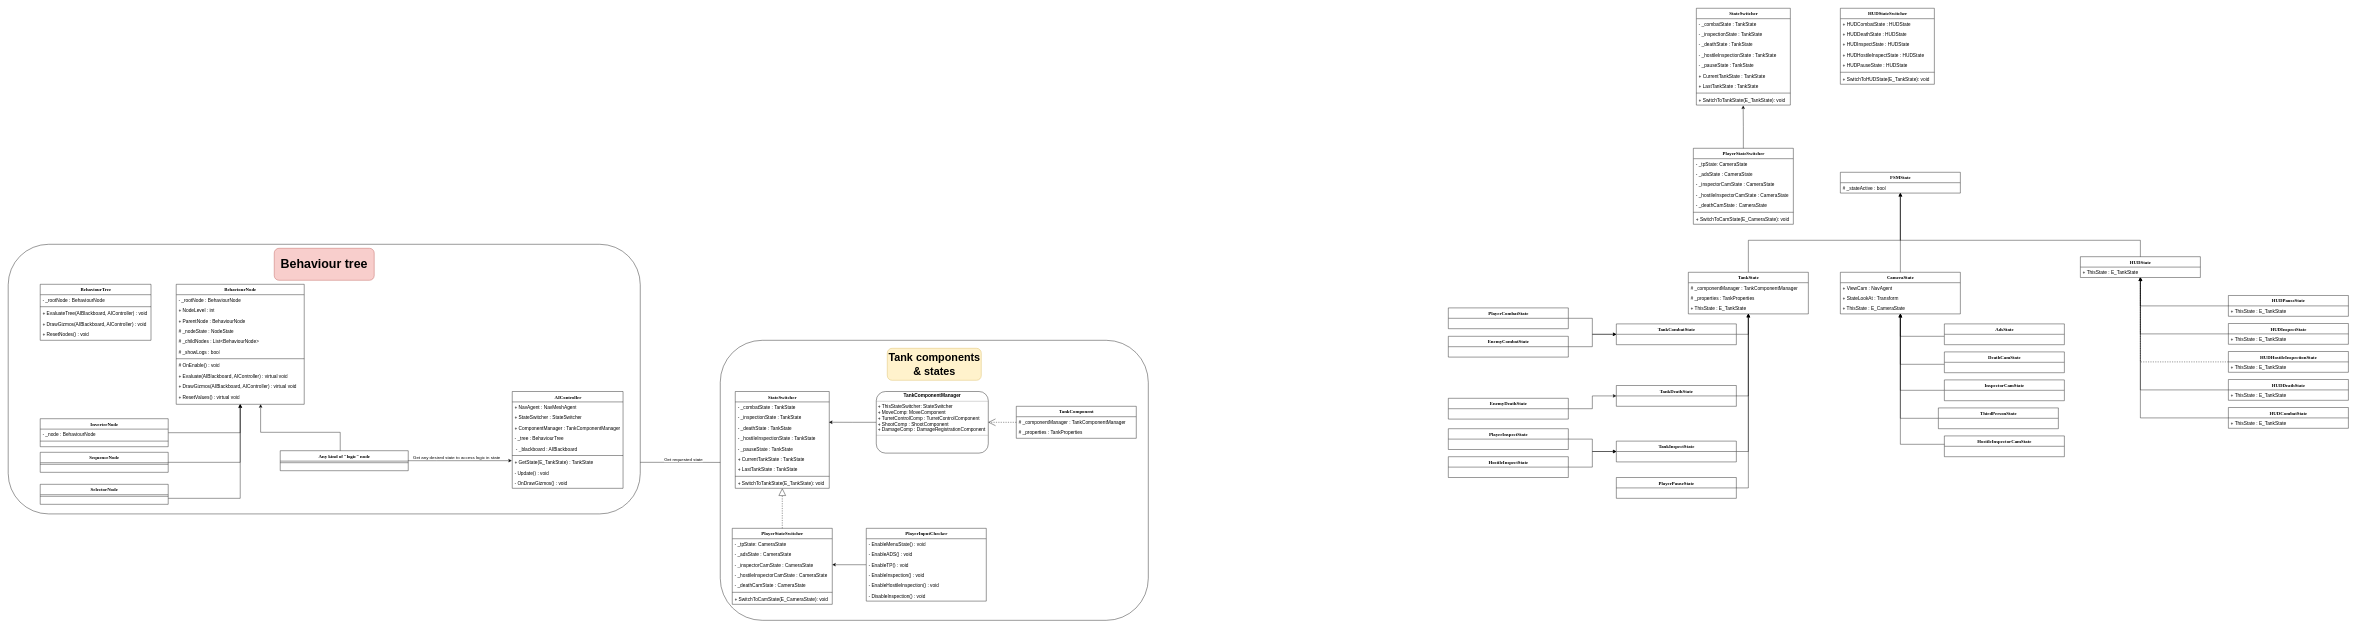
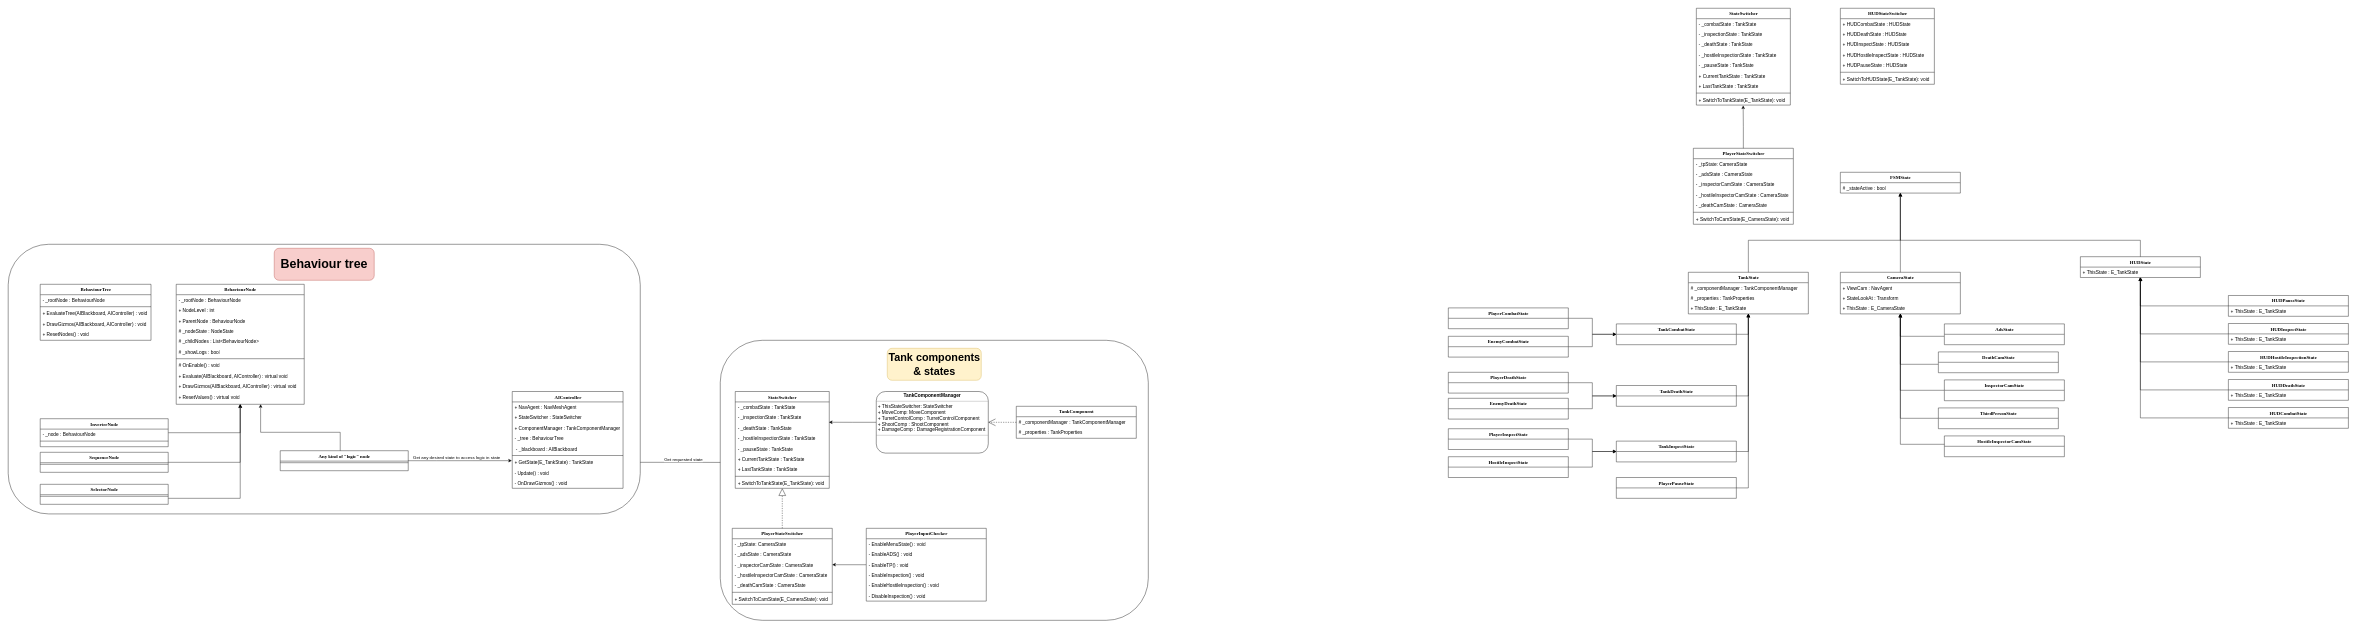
- <mxCell id="142" value="DeathCamState" style="swimlane;html=1;fontStyle=1;align=center;verticalAlign=top;childLayout=stackLayout;horizontal=1;startSize=26;horizontalStack=0;resizeParent=1;resizeLast=0;collapsible=1;marginBottom=0;swimlaneFillColor=#ffffff;rounded=0;shadow=0;comic=0;labelBackgroundColor=none;strokeWidth=1;fillColor=none;fontFamily=Verdana;fontSize=12" vertex="1" parent="1"><mxGeometry x="4860" y="879" width="300" height="52" as="geometry" /></mxCell>
+ <mxCell id="142" value="DeathCamState" style="swimlane;html=1;fontStyle=1;align=center;verticalAlign=top;childLayout=stackLayout;horizontal=1;startSize=26;horizontalStack=0;resizeParent=1;resizeLast=0;collapsible=1;marginBottom=0;swimlaneFillColor=#ffffff;rounded=0;shadow=0;comic=0;labelBackgroundColor=none;strokeWidth=1;fillColor=none;fontFamily=Verdana;fontSize=12" vertex="1" parent="1"><mxGeometry x="4845" y="879" width="300" height="52" as="geometry" /></mxCell>
- <mxCell id="126" style="edgeStyle=orthogonalEdgeStyle;rounded=0;orthogonalLoop=1;jettySize=auto;html=1;dashed=1;" edge="1" parent="1" source="127" target="118"><mxGeometry relative="1" as="geometry" /></mxCell>
+ <mxCell id="126" style="edgeStyle=orthogonalEdgeStyle;rounded=0;orthogonalLoop=1;jettySize=auto;html=1;" edge="1" parent="1" source="127" target="118"><mxGeometry relative="1" as="geometry" /></mxCell>
+ <mxCell id="162" value="PlayerDeathState" style="swimlane;html=1;fontStyle=1;align=center;verticalAlign=top;childLayout=stackLayout;horizontal=1;startSize=26;horizontalStack=0;resizeParent=1;resizeLast=0;collapsible=1;marginBottom=0;swimlaneFillColor=#ffffff;rounded=0;shadow=0;comic=0;labelBackgroundColor=none;strokeWidth=1;fillColor=none;fontFamily=Verdana;fontSize=12" vertex="1" parent="1"><mxGeometry x="3620" y="930" width="300" height="52" as="geometry" /></mxCell>
+ <mxCell id="161" style="edgeStyle=orthogonalEdgeStyle;rounded=0;orthogonalLoop=1;jettySize=auto;html=1;" edge="1" parent="1" source="162" target="152"><mxGeometry relative="1" as="geometry" /></mxCell>
